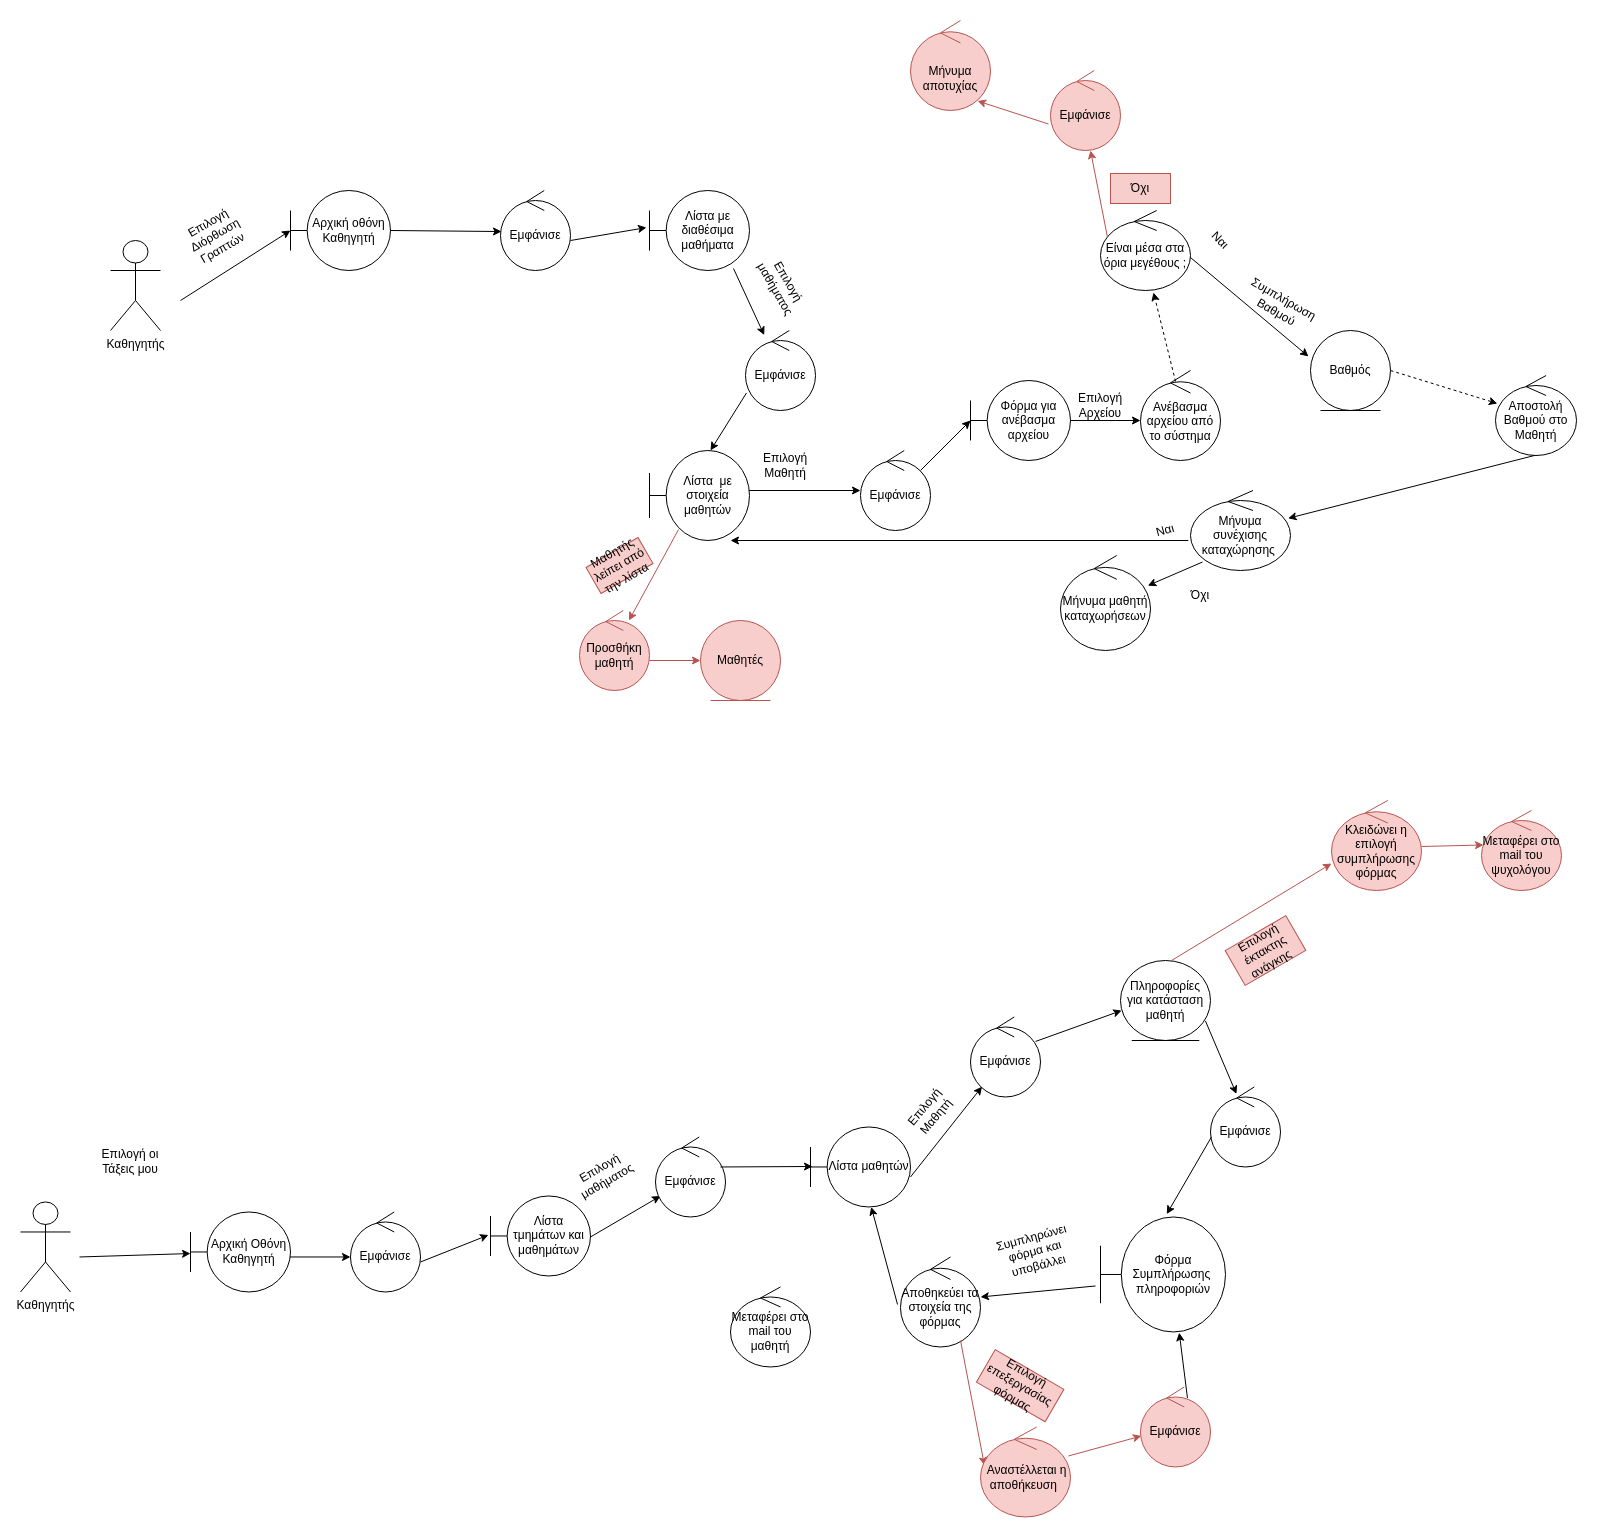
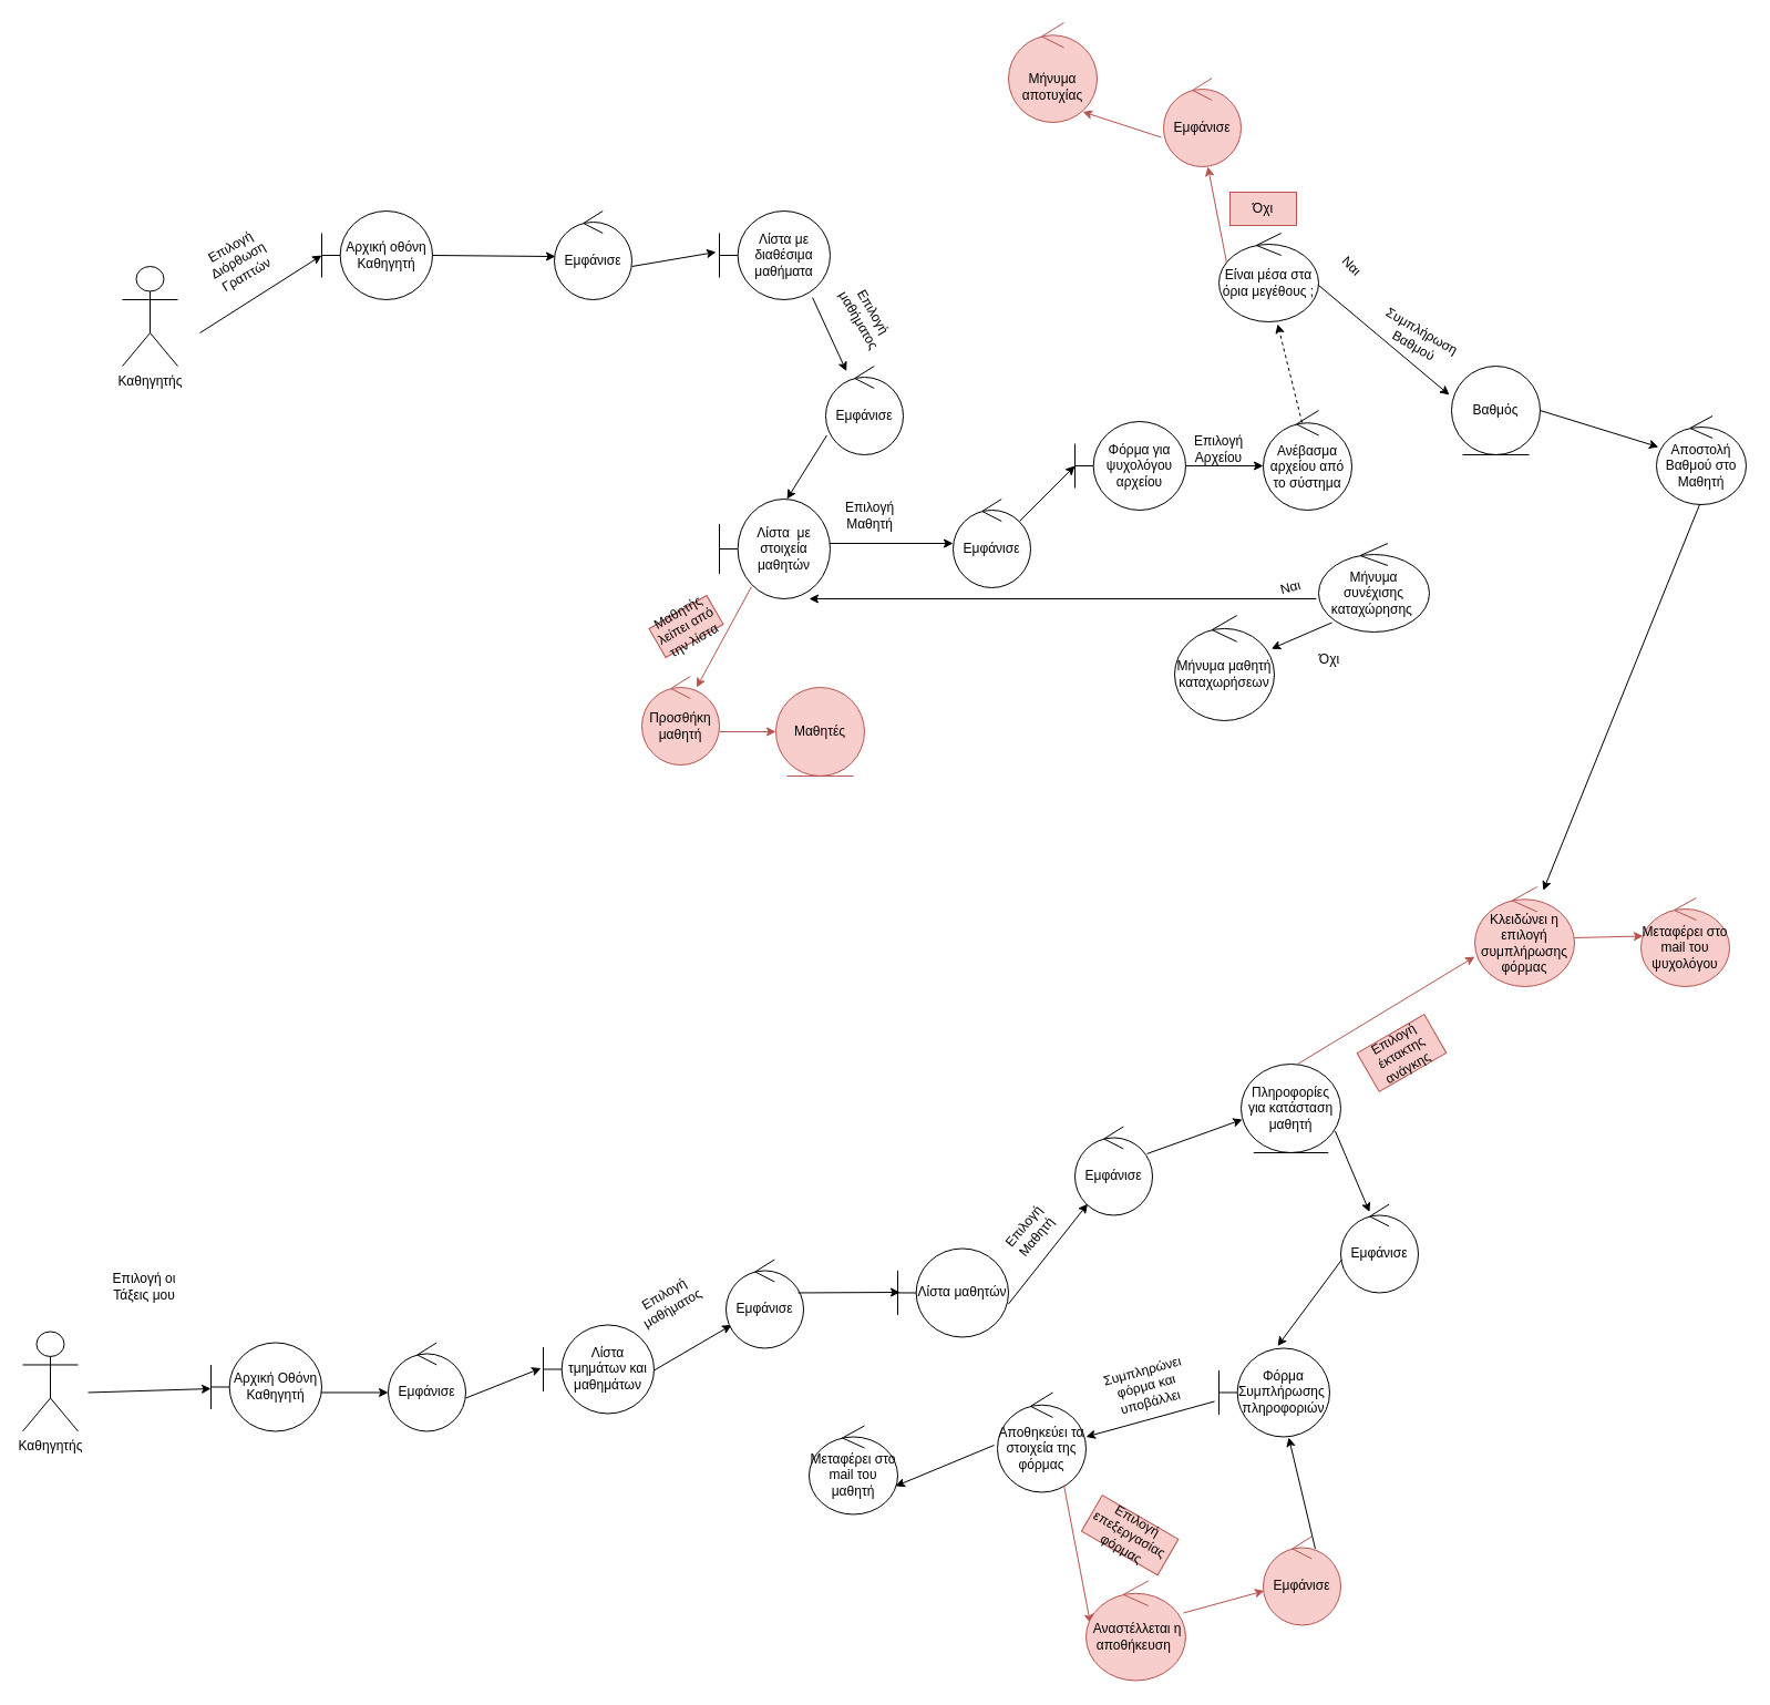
- <mxCell id="33" value="" style="endArrow=classic;html=1;rounded=0;exitX=1;exitY=0.5;exitDx=0;exitDy=0;dashed=1;" edge="1" parent="1" source="32" target="24"><mxGeometry width="50" height="50" relative="1" as="geometry"><mxPoint x="1240" y="250" as="sourcePoint" /><mxPoint x="1290" y="200" as="targetPoint" /></mxGeometry></mxCell>
+ <mxCell id="33" value="" style="endArrow=classic;html=1;rounded=0;exitX=1;exitY=0.5;exitDx=0;exitDy=0;" edge="1" parent="1" source="32" target="24"><mxGeometry width="50" height="50" relative="1" as="geometry"><mxPoint x="1240" y="250" as="sourcePoint" /><mxPoint x="1290" y="200" as="targetPoint" /></mxGeometry></mxCell>
- <mxCell id="19" value="Φόρμα για ανέβασμα αρχείου" style="shape=umlBoundary;whiteSpace=wrap;html=1;" vertex="1" parent="1"><mxGeometry x="970" y="380" width="100" height="80" as="geometry" /></mxCell>
+ <mxCell id="19" value="Φόρμα για ψυχολόγου αρχείου" style="shape=umlBoundary;whiteSpace=wrap;html=1;" vertex="1" parent="1"><mxGeometry x="970" y="380" width="100" height="80" as="geometry" /></mxCell>
- <mxCell id="25" value="" style="endArrow=classic;html=1;rounded=0;exitX=0.481;exitY=1;exitDx=0;exitDy=0;exitPerimeter=0;" edge="1" parent="1" source="24" target="26"><mxGeometry width="50" height="50" relative="1" as="geometry"><mxPoint x="1320" y="560" as="sourcePoint" /><mxPoint x="1230" y="530" as="targetPoint" /></mxGeometry></mxCell>
+ <mxCell id="25" value="" style="endArrow=classic;html=1;rounded=0;exitX=0.481;exitY=1;exitDx=0;exitDy=0;exitPerimeter=0;" edge="1" parent="1" source="24" target="78"><mxGeometry width="50" height="50" relative="1" as="geometry"><mxPoint x="1320" y="560" as="sourcePoint" /><mxPoint x="1230" y="530" as="targetPoint" /></mxGeometry></mxCell>
- <mxCell id="74" value="" style="endArrow=classic;html=1;rounded=0;exitX=-0.037;exitY=0.528;exitDx=0;exitDy=0;exitPerimeter=0;" edge="1" parent="1" source="73" target="59"><mxGeometry width="50" height="50" relative="1" as="geometry"><mxPoint x="750" y="1396.48" as="sourcePoint" /><mxPoint x="800" y="1346.48" as="targetPoint" /></mxGeometry></mxCell>
+ <mxCell id="74" value="" style="endArrow=classic;html=1;rounded=0;exitX=-0.037;exitY=0.528;exitDx=0;exitDy=0;exitPerimeter=0;entryX=0.975;entryY=0.681;entryDx=0;entryDy=0;entryPerimeter=0;" edge="1" parent="1" source="73" target="72"><mxGeometry width="50" height="50" relative="1" as="geometry"><mxPoint x="750" y="1396.48" as="sourcePoint" /><mxPoint x="800" y="1346.48" as="targetPoint" /></mxGeometry></mxCell>
- <mxCell id="68" value="Φόρμα Συμπλήρωσης&amp;nbsp;&lt;br&gt;πληροφοριών" style="shape=umlBoundary;whiteSpace=wrap;html=1;" vertex="1" parent="1"><mxGeometry x="1100" y="1216.48" width="125" height="115" as="geometry" /></mxCell>
+ <mxCell id="68" value="Φόρμα Συμπλήρωσης&amp;nbsp;&lt;br&gt;πληροφοριών" style="shape=umlBoundary;whiteSpace=wrap;html=1;" vertex="1" parent="1"><mxGeometry x="1100" y="1216.48" width="100" height="80" as="geometry" /></mxCell>
